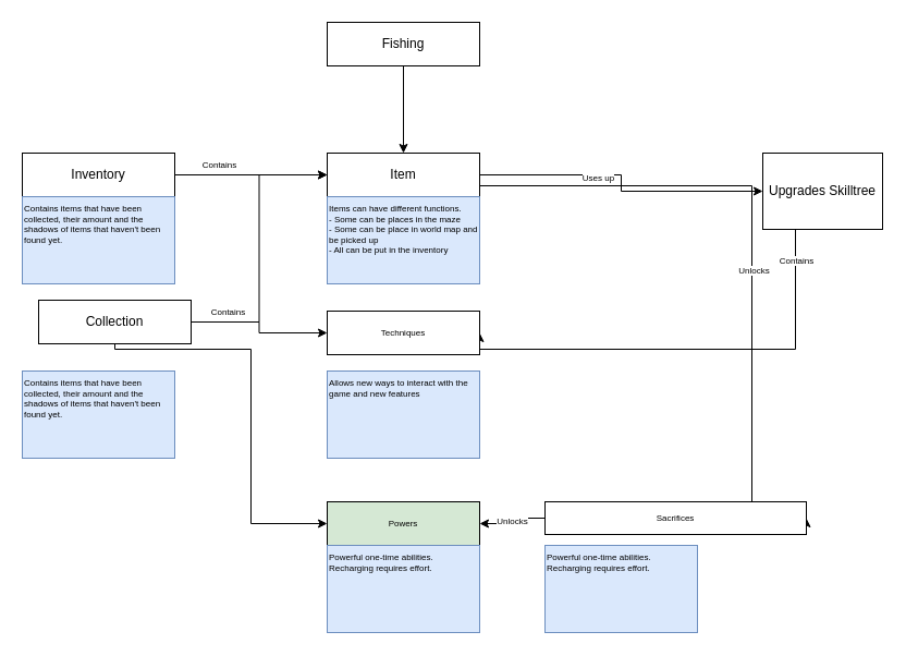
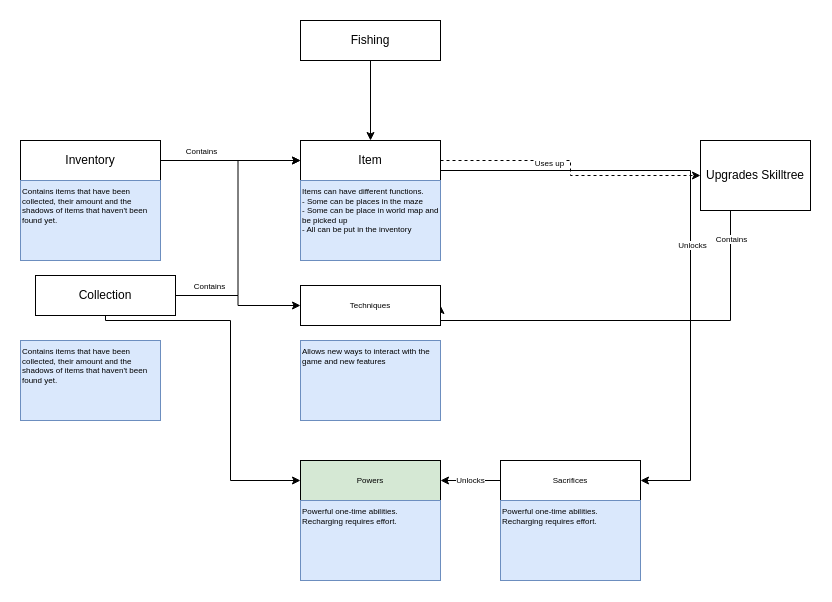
- <mxCell id="6" style="edgeStyle=orthogonalEdgeStyle;rounded=0;orthogonalLoop=1;jettySize=auto;html=1;fontSize=8;" edge="1" parent="1" source="8" target="15"><mxGeometry relative="1" as="geometry" /></mxCell>
+ <mxCell id="6" style="edgeStyle=orthogonalEdgeStyle;rounded=0;orthogonalLoop=1;jettySize=auto;html=1;fontSize=8;dashed=1;" edge="1" parent="1" source="8" target="15"><mxGeometry relative="1" as="geometry" /></mxCell>
- <mxCell id="28" value="Sacrifices" style="whiteSpace=wrap;html=1;align=center;rounded=0;shadow=0;sketch=0;fontSize=8;" vertex="1" parent="1"><mxGeometry x="500" y="460" width="240" height="30" as="geometry" /></mxCell>
+ <mxCell id="28" value="Sacrifices" style="whiteSpace=wrap;html=1;align=center;rounded=0;shadow=0;sketch=0;fontSize=8;" vertex="1" parent="1"><mxGeometry x="500" y="460" width="140" height="40" as="geometry" /></mxCell>
